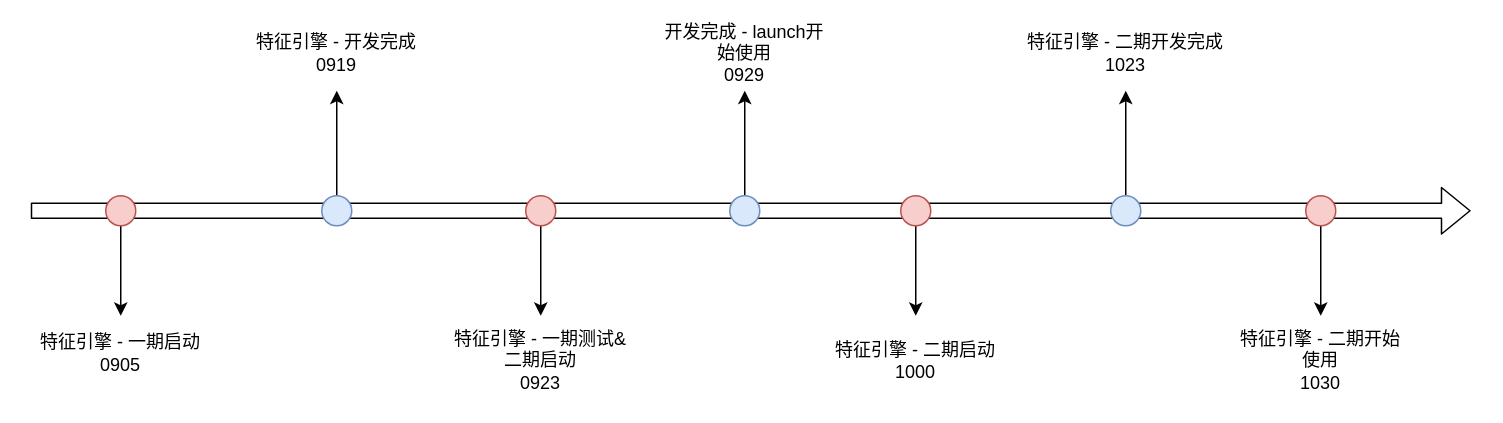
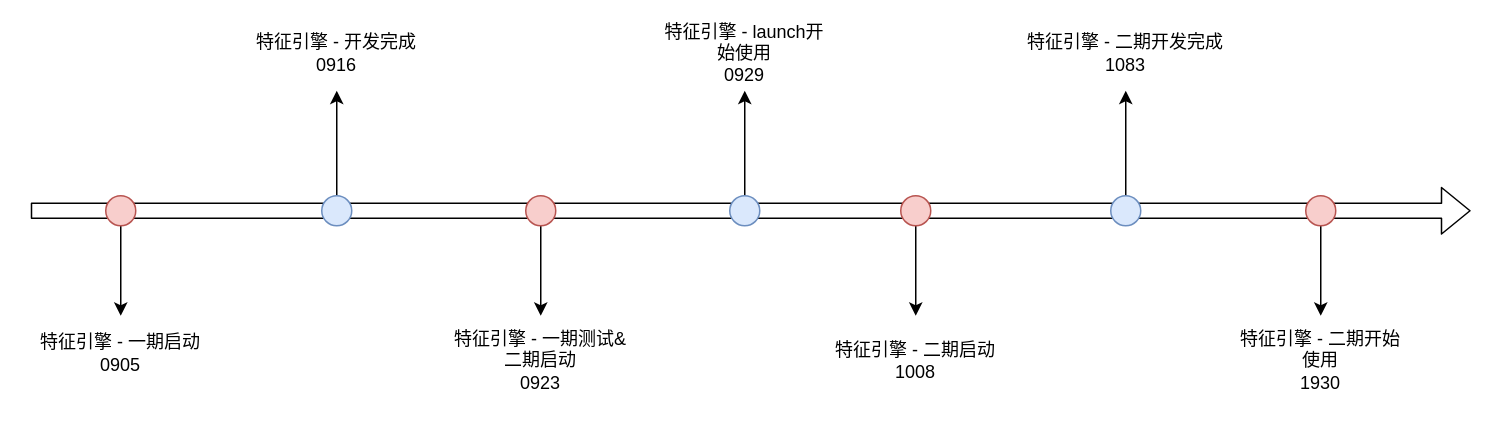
- <mxCell id="7" value="特征引擎 - 开发完成&lt;br&gt;0919" style="text;html=1;strokeColor=none;fillColor=none;align=center;verticalAlign=middle;whiteSpace=wrap;rounded=0;" vertex="1" parent="3"><mxGeometry width="120" height="30" as="geometry" /></mxCell>
+ <mxCell id="7" value="特征引擎 - 开发完成&lt;br&gt;0916" style="text;html=1;strokeColor=none;fillColor=none;align=center;verticalAlign=middle;whiteSpace=wrap;rounded=0;" vertex="1" parent="3"><mxGeometry width="120" height="30" as="geometry" /></mxCell>
- <mxCell id="22" value="开发完成 - launch开始使用&lt;br&gt;0929" style="text;html=1;strokeColor=none;fillColor=none;align=center;verticalAlign=middle;whiteSpace=wrap;rounded=0;" vertex="1" parent="18"><mxGeometry width="120" height="30" as="geometry" /></mxCell>
+ <mxCell id="22" value="特征引擎 - launch开始使用&lt;br&gt;0929" style="text;html=1;strokeColor=none;fillColor=none;align=center;verticalAlign=middle;whiteSpace=wrap;rounded=0;" vertex="1" parent="18"><mxGeometry width="120" height="30" as="geometry" /></mxCell>
- <mxCell id="32" value="特征引擎 - 二期开发完成&lt;br&gt;1023" style="text;html=1;strokeColor=none;fillColor=none;align=center;verticalAlign=middle;whiteSpace=wrap;rounded=0;" vertex="1" parent="28"><mxGeometry x="-15" width="150" height="30" as="geometry" /></mxCell>
+ <mxCell id="32" value="特征引擎 - 二期开发完成&lt;br&gt;1083" style="text;html=1;strokeColor=none;fillColor=none;align=center;verticalAlign=middle;whiteSpace=wrap;rounded=0;" vertex="1" parent="28"><mxGeometry x="-15" width="150" height="30" as="geometry" /></mxCell>
- <mxCell id="27" value="特征引擎 - 二期启动&lt;br&gt;1000" style="text;html=1;strokeColor=none;fillColor=none;align=center;verticalAlign=middle;whiteSpace=wrap;rounded=0;" vertex="1" parent="23"><mxGeometry y="90" width="120" height="40" as="geometry" /></mxCell>
+ <mxCell id="27" value="特征引擎 - 二期启动&lt;br&gt;1008" style="text;html=1;strokeColor=none;fillColor=none;align=center;verticalAlign=middle;whiteSpace=wrap;rounded=0;" vertex="1" parent="23"><mxGeometry y="90" width="120" height="40" as="geometry" /></mxCell>
- <mxCell id="37" value="特征引擎 - 二期开始使用&lt;br&gt;1030" style="text;html=1;strokeColor=none;fillColor=none;align=center;verticalAlign=middle;whiteSpace=wrap;rounded=0;" vertex="1" parent="33"><mxGeometry y="90" width="120" height="40" as="geometry" /></mxCell>
+ <mxCell id="37" value="特征引擎 - 二期开始使用&lt;br&gt;1930" style="text;html=1;strokeColor=none;fillColor=none;align=center;verticalAlign=middle;whiteSpace=wrap;rounded=0;" vertex="1" parent="33"><mxGeometry y="90" width="120" height="40" as="geometry" /></mxCell>
